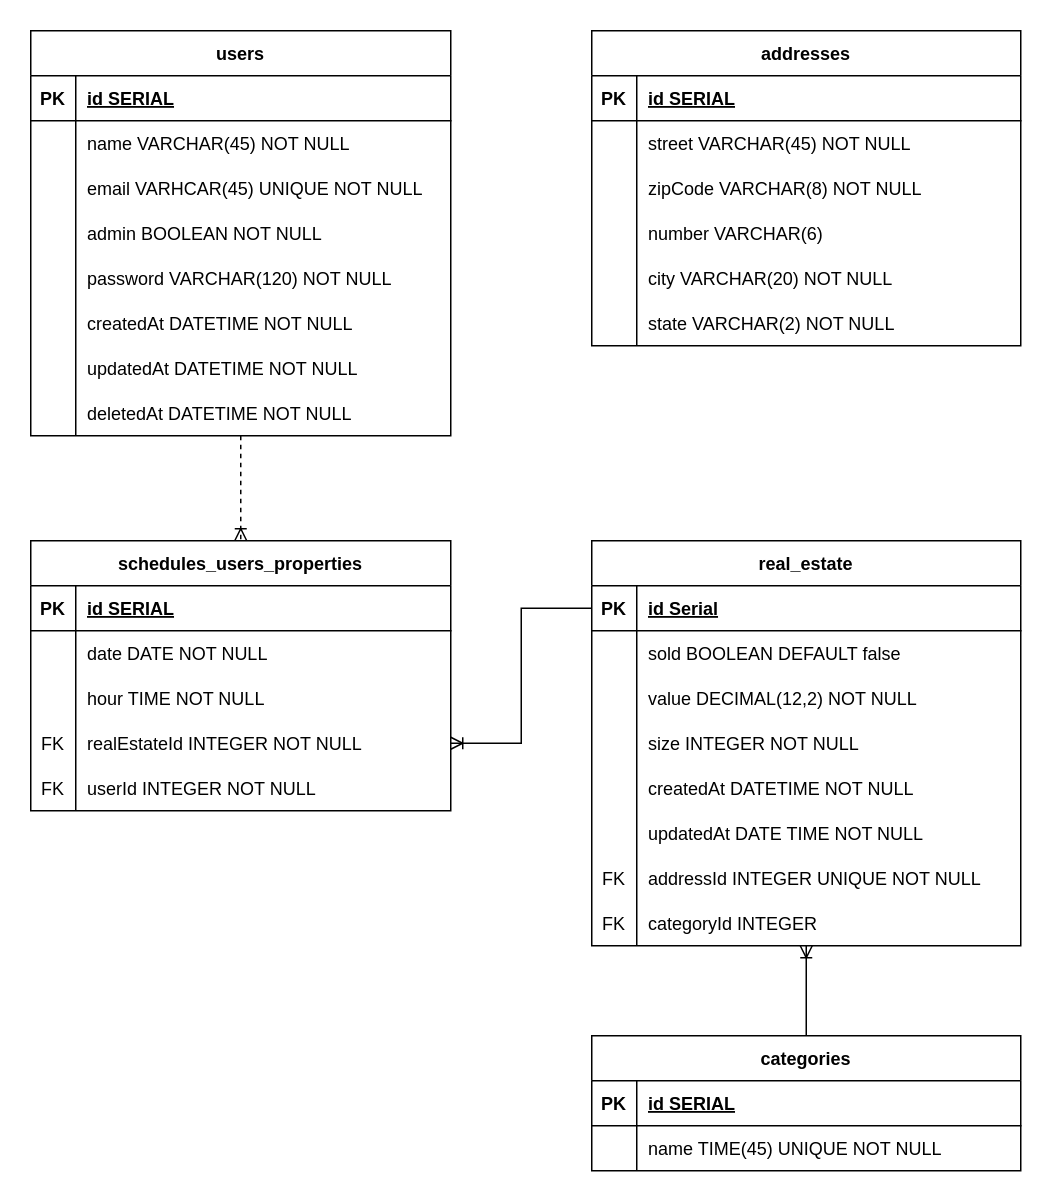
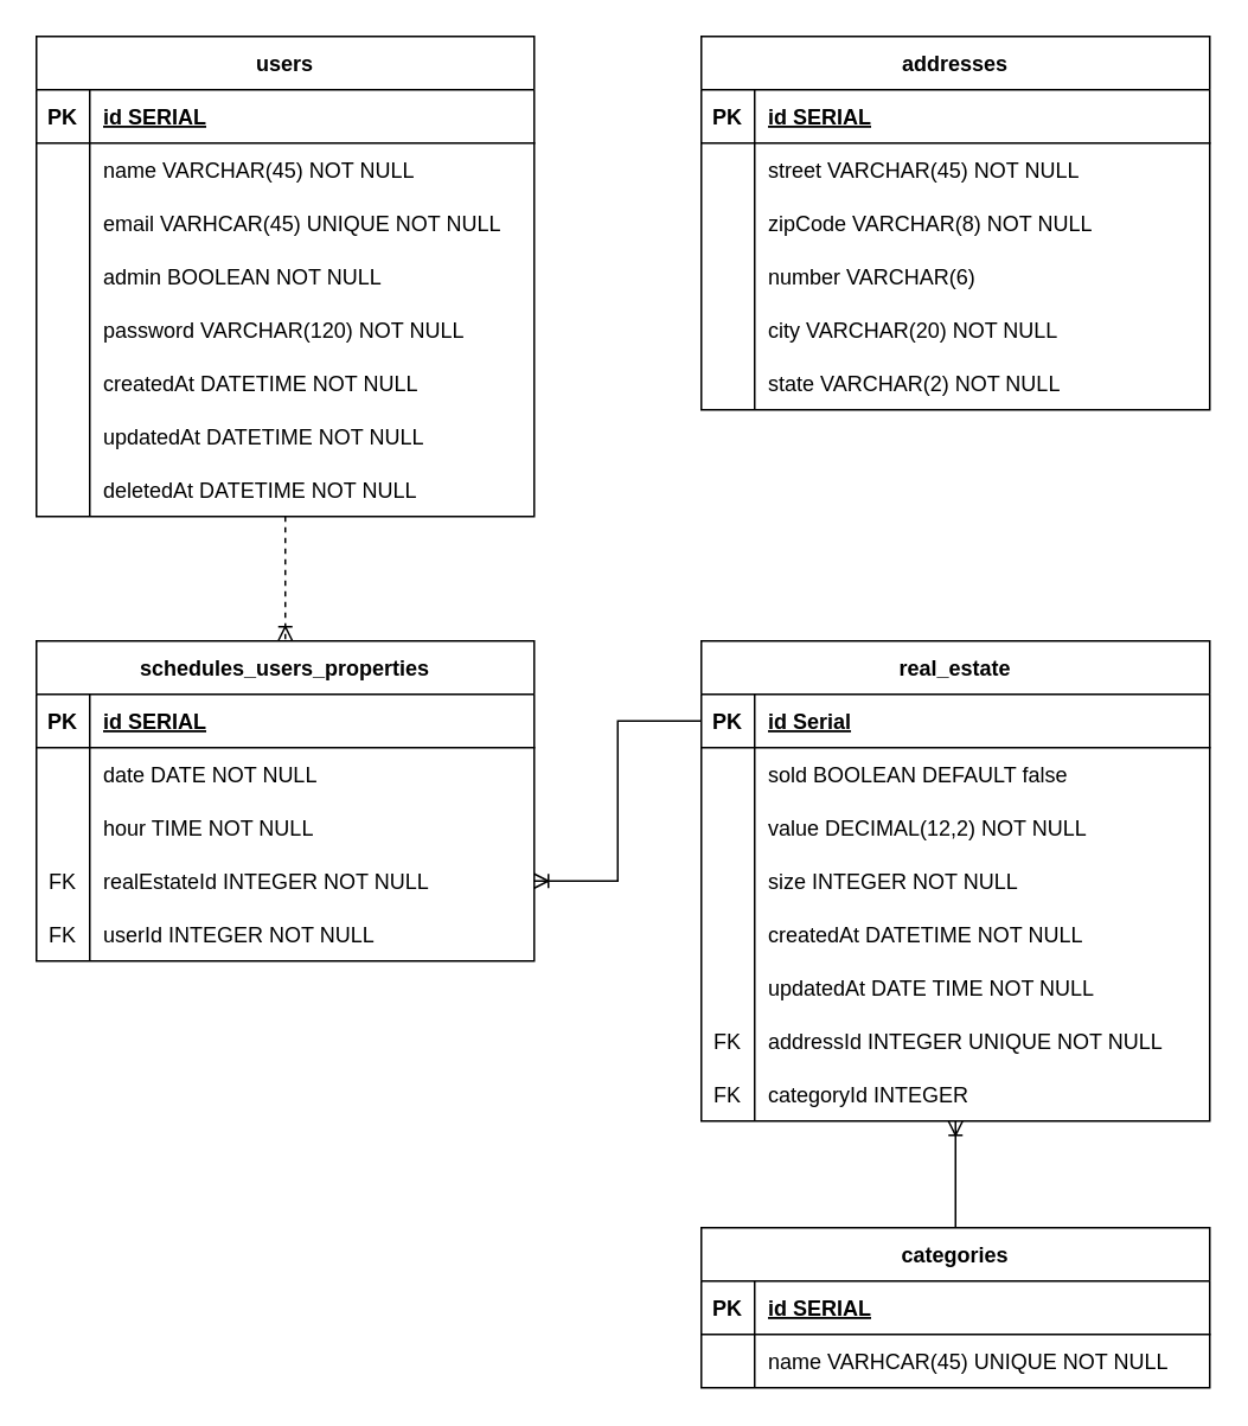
- <mxCell id="96" value="name TIME(45) UNIQUE NOT NULL" style="shape=partialRectangle;connectable=0;fillColor=none;top=0;left=0;bottom=0;right=0;align=left;spacingLeft=6;overflow=hidden;" vertex="1" parent="94"><mxGeometry x="30" width="256" height="30" as="geometry"><mxRectangle width="256" height="30" as="alternateBounds" /></mxGeometry></mxCell>
+ <mxCell id="96" value="name VARHCAR(45) UNIQUE NOT NULL" style="shape=partialRectangle;connectable=0;fillColor=none;top=0;left=0;bottom=0;right=0;align=left;spacingLeft=6;overflow=hidden;" vertex="1" parent="94"><mxGeometry x="30" width="256" height="30" as="geometry"><mxRectangle width="256" height="30" as="alternateBounds" /></mxGeometry></mxCell>
